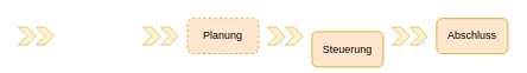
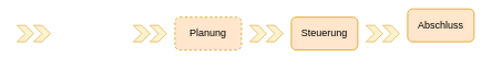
- <mxCell id="3" value="Abschluss" style="rounded=1;whiteSpace=wrap;html=1;fillColor=#ffe6cc;strokeColor=#d79b00;" parent="1" vertex="1"><mxGeometry x="490" y="20" width="80" height="40" as="geometry" /></mxCell>
+ <mxCell id="3" value="Abschluss" style="rounded=1;whiteSpace=wrap;html=1;fillColor=#ffe6cc;strokeColor=#d79b00;" parent="1" vertex="1"><mxGeometry x="490" y="10" width="80" height="40" as="geometry" /></mxCell>
- <mxCell id="4" value="Steuerung" style="rounded=1;whiteSpace=wrap;html=1;fillColor=#ffe6cc;strokeColor=#d79b00;" parent="1" vertex="1"><mxGeometry x="350" y="35" width="80" height="40" as="geometry" /></mxCell>
+ <mxCell id="4" value="Steuerung" style="rounded=1;whiteSpace=wrap;html=1;fillColor=#ffe6cc;strokeColor=#d79b00;" parent="1" vertex="1"><mxGeometry x="350" y="20" width="80" height="40" as="geometry" /></mxCell>
